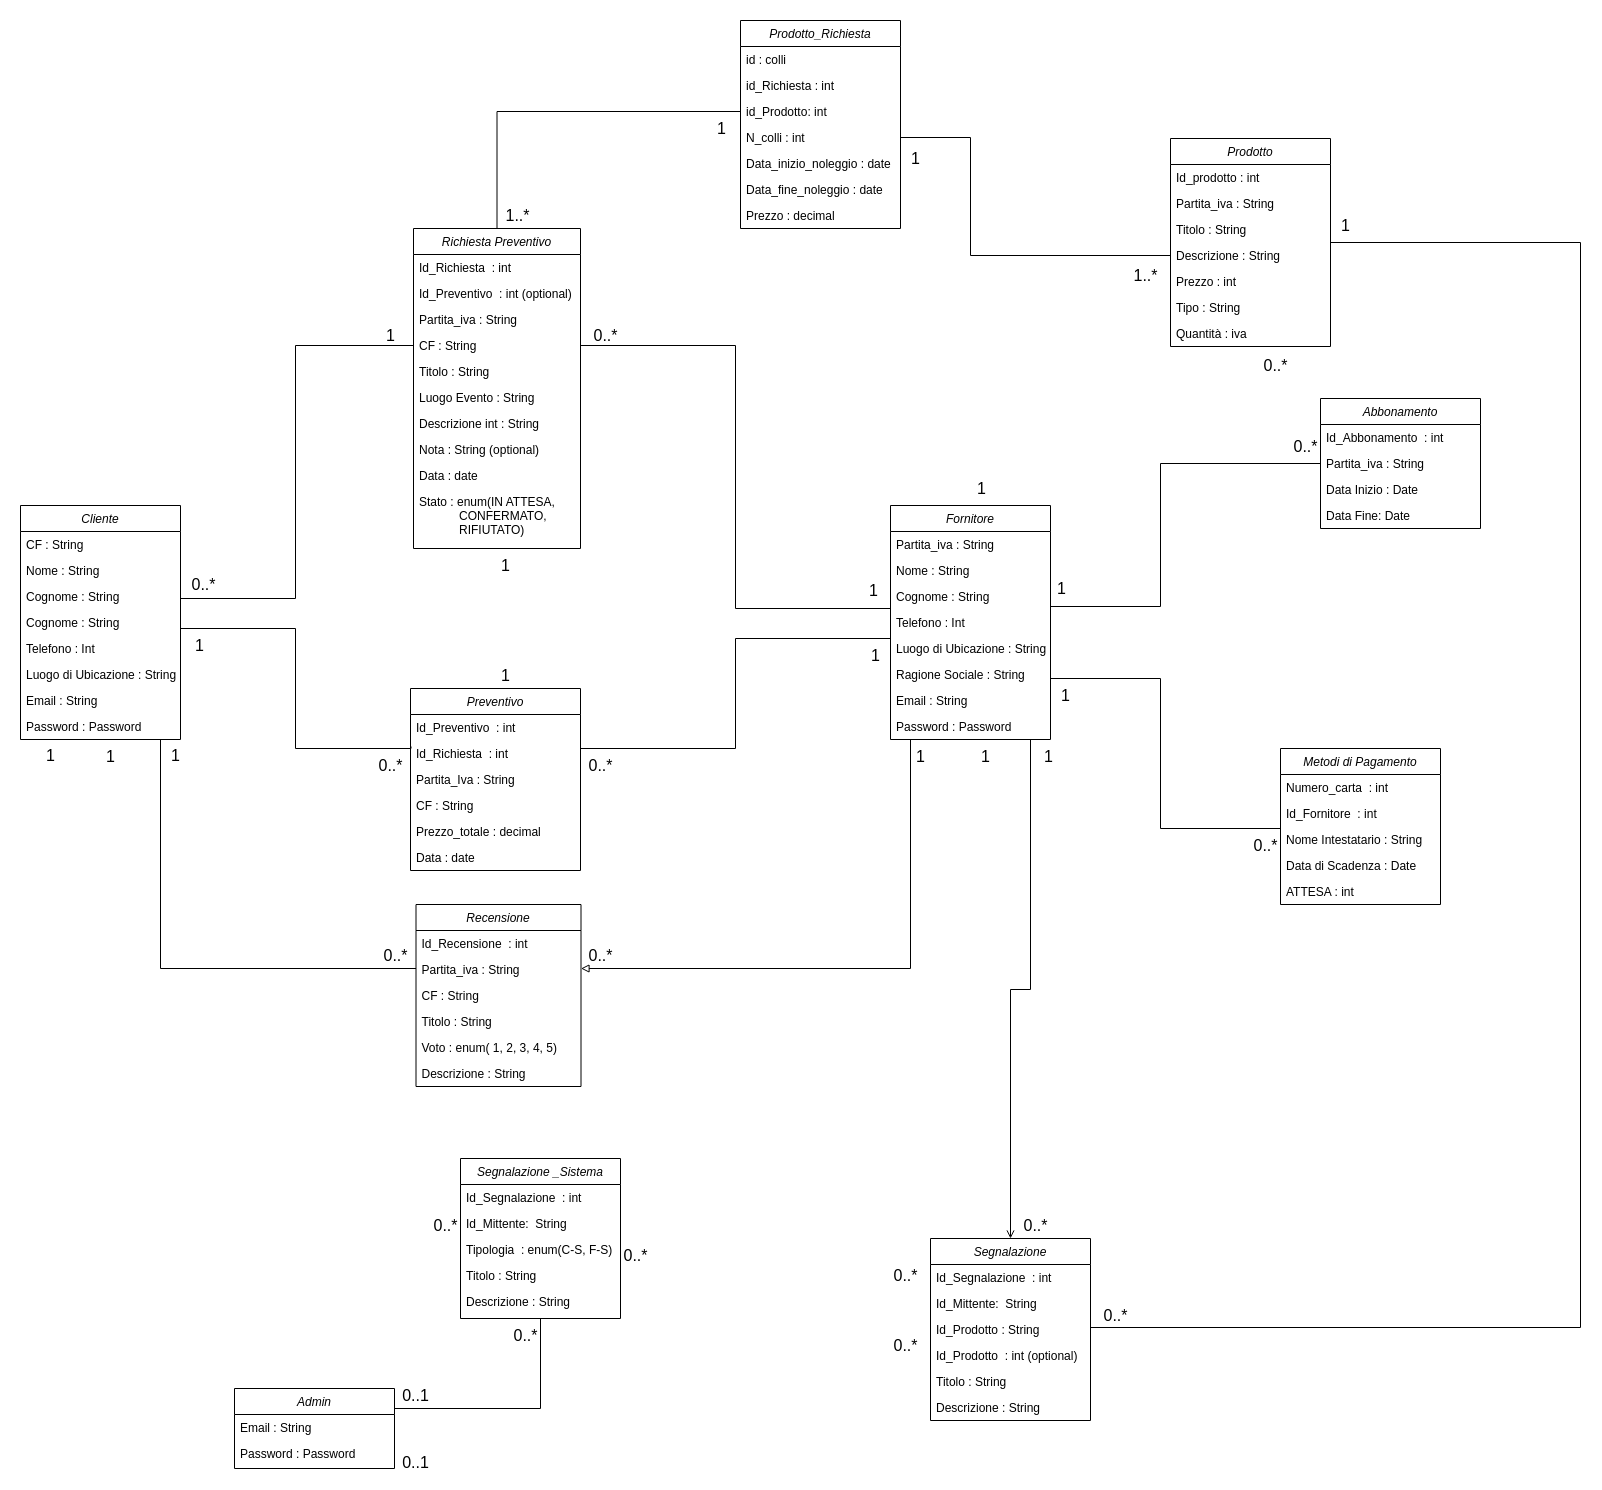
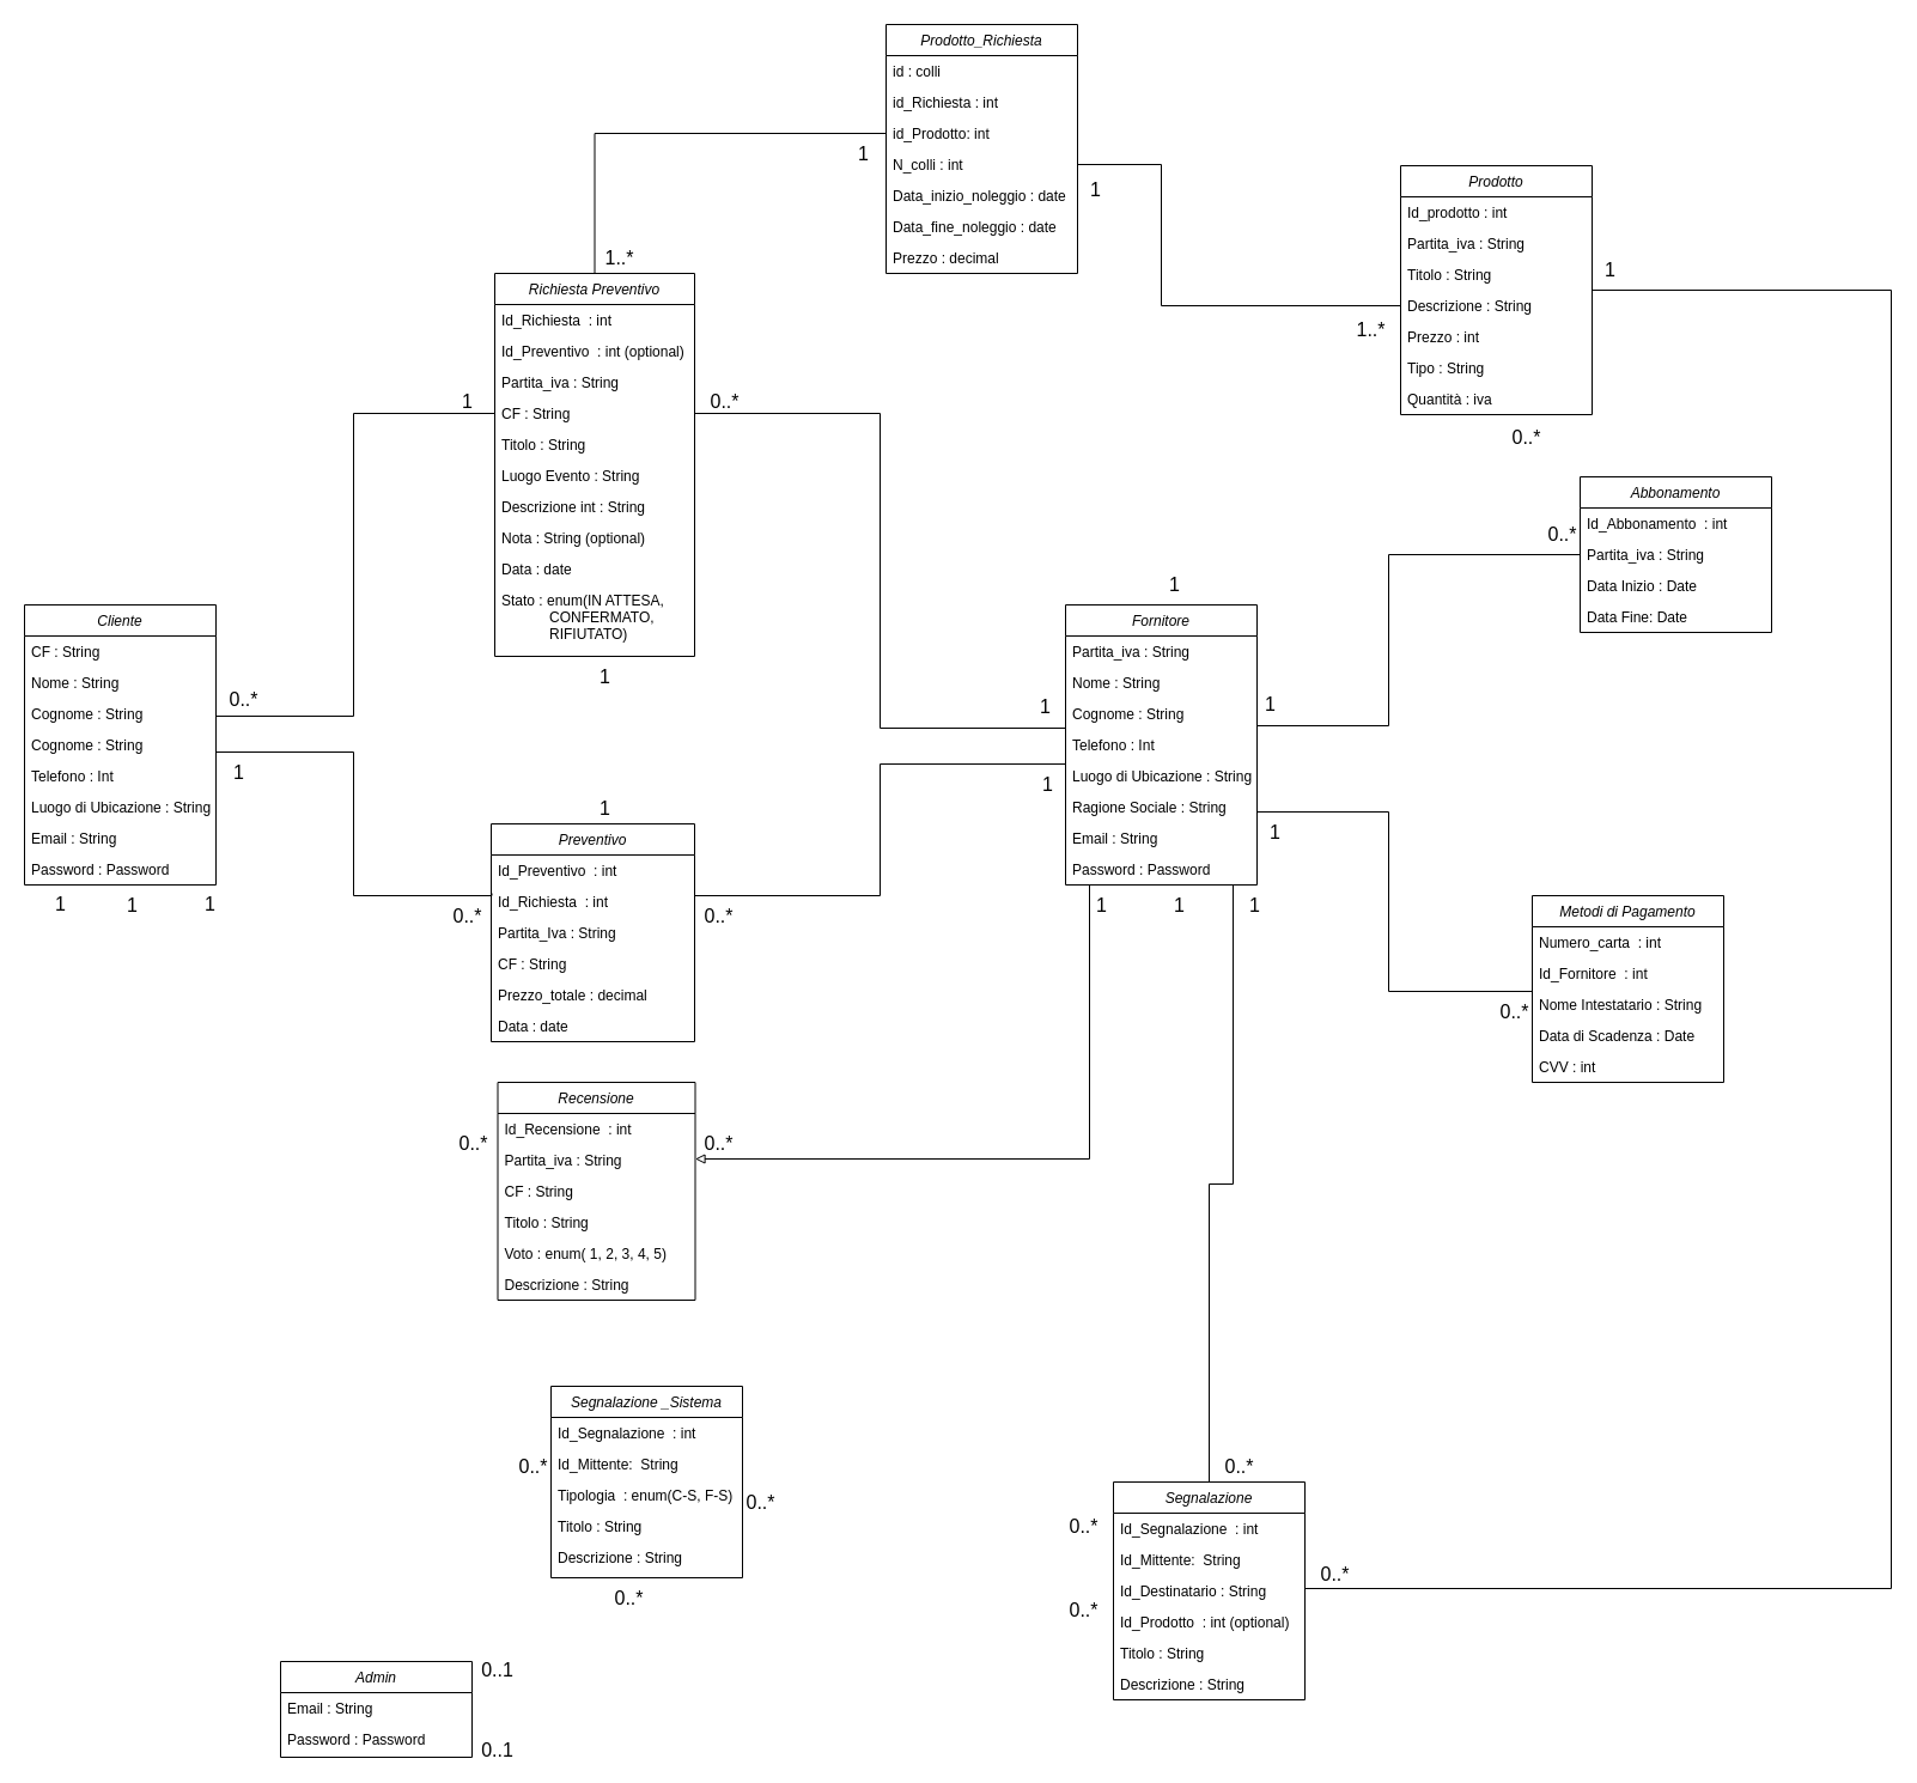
- <mxCell id="60" value="ATTESA : int" style="text;align=left;verticalAlign=top;spacingLeft=4;spacingRight=4;overflow=hidden;rotatable=0;points=[[0,0.5],[1,0.5]];portConstraint=eastwest;rounded=0;shadow=0;html=0;" vertex="1" parent="55"><mxGeometry y="130" width="160" height="26" as="geometry" /></mxCell>
+ <mxCell id="60" value="CVV : int" style="text;align=left;verticalAlign=top;spacingLeft=4;spacingRight=4;overflow=hidden;rotatable=0;points=[[0,0.5],[1,0.5]];portConstraint=eastwest;rounded=0;shadow=0;html=0;" vertex="1" parent="55"><mxGeometry y="130" width="160" height="26" as="geometry" /></mxCell>
- <mxCell id="5" style="edgeStyle=orthogonalEdgeStyle;rounded=0;orthogonalLoop=1;jettySize=auto;html=1;endArrow=none;endFill=0;" edge="1" parent="1" source="6" target="89"><mxGeometry relative="1" as="geometry"><Array as="points"><mxPoint x="160" y="968" /></Array></mxGeometry></mxCell>
- <mxCell id="19" style="edgeStyle=orthogonalEdgeStyle;rounded=0;orthogonalLoop=1;jettySize=auto;html=1;endArrow=open;endFill=0;" edge="1" parent="1" source="20" target="47"><mxGeometry relative="1" as="geometry"><Array as="points"><mxPoint x="1030" y="989" /><mxPoint x="1010" y="989" /></Array></mxGeometry></mxCell>
+ <mxCell id="19" style="edgeStyle=orthogonalEdgeStyle;rounded=0;orthogonalLoop=1;jettySize=auto;html=1;endArrow=none;endFill=0;" edge="1" parent="1" source="20" target="47"><mxGeometry relative="1" as="geometry"><Array as="points"><mxPoint x="1030" y="989" /><mxPoint x="1010" y="989" /></Array></mxGeometry></mxCell>
- <mxCell id="50" value="Id_Prodotto : String" style="text;align=left;verticalAlign=top;spacingLeft=4;spacingRight=4;overflow=hidden;rotatable=0;points=[[0,0.5],[1,0.5]];portConstraint=eastwest;" parent="47" vertex="1"><mxGeometry y="78" width="160" height="26" as="geometry" /></mxCell>
+ <mxCell id="50" value="Id_Destinatario : String" style="text;align=left;verticalAlign=top;spacingLeft=4;spacingRight=4;overflow=hidden;rotatable=0;points=[[0,0.5],[1,0.5]];portConstraint=eastwest;" parent="47" vertex="1"><mxGeometry y="78" width="160" height="26" as="geometry" /></mxCell>
- <mxCell id="43" style="edgeStyle=orthogonalEdgeStyle;rounded=0;orthogonalLoop=1;jettySize=auto;html=1;endArrow=none;endFill=0;exitX=1;exitY=0.25;exitDx=0;exitDy=0;" edge="1" parent="1" source="44" target="96"><mxGeometry relative="1" as="geometry"><Array as="points"><mxPoint x="540" y="1408" /></Array></mxGeometry></mxCell>
